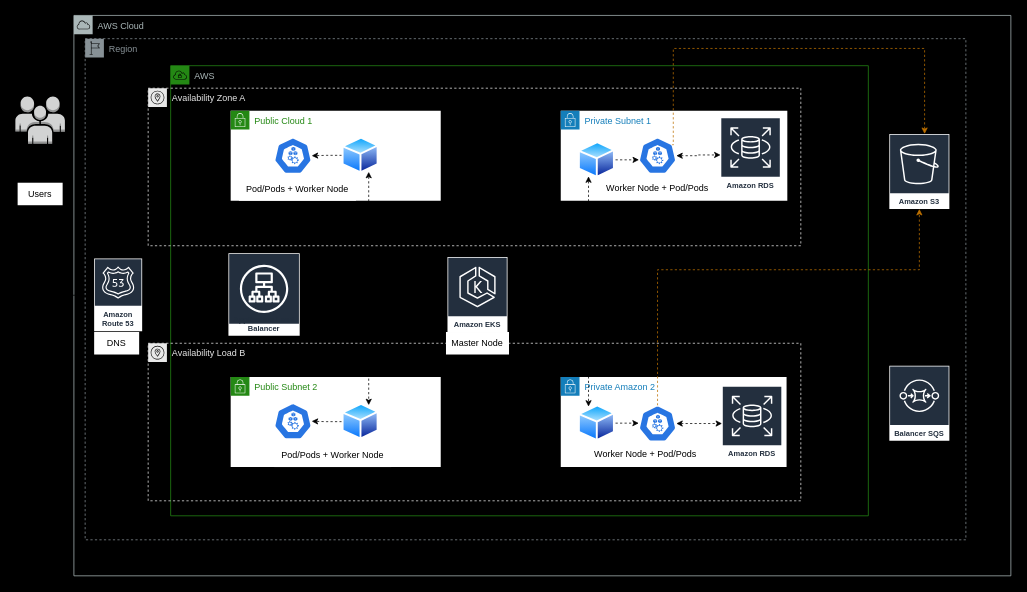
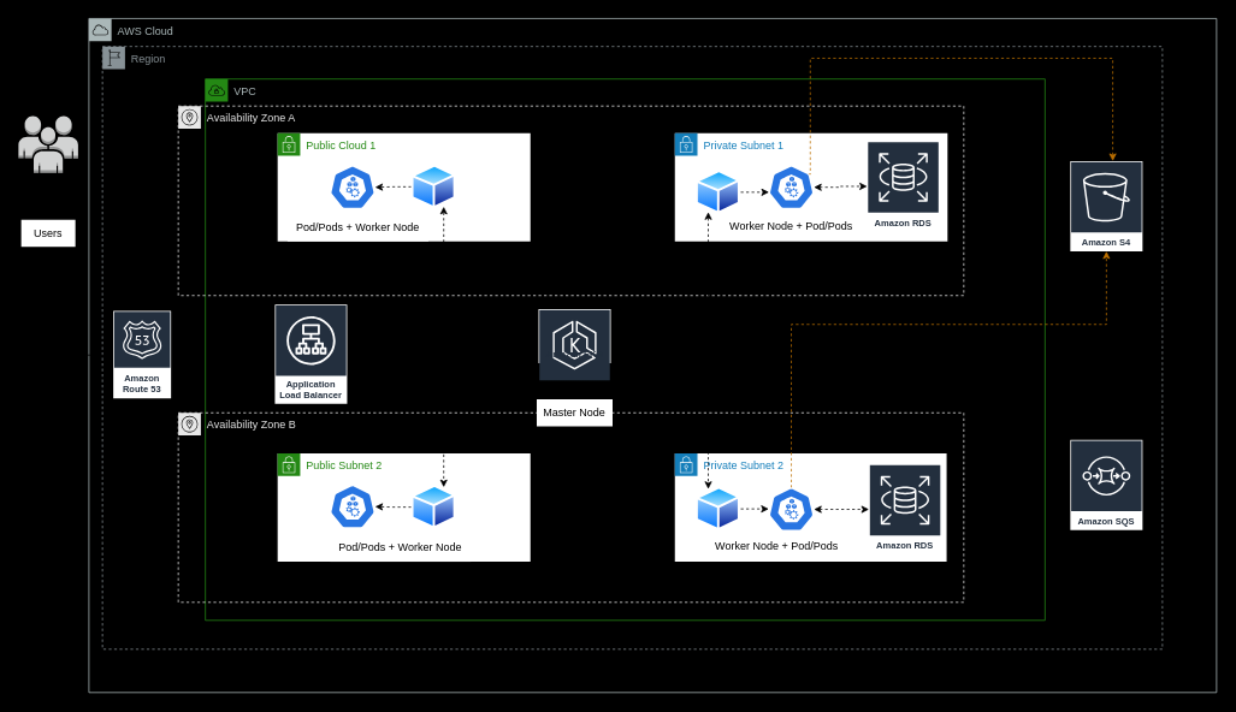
- <mxCell id="4" value="AWS" style="points=[[0,0],[0.25,0],[0.5,0],[0.75,0],[1,0],[1,0.25],[1,0.5],[1,0.75],[1,1],[0.75,1],[0.5,1],[0.25,1],[0,1],[0,0.75],[0,0.5],[0,0.25]];outlineConnect=0;gradientColor=none;html=1;whiteSpace=wrap;fontSize=12;fontStyle=0;shape=mxgraph.aws4.group;grIcon=mxgraph.aws4.group_vpc;strokeColor=#248814;fillColor=none;verticalAlign=top;align=left;spacingLeft=30;fontColor=#AAB7B8;dashed=0;" parent="1" vertex="1"><mxGeometry x="227" y="87" width="930" height="600" as="geometry" /></mxCell>
+ <mxCell id="4" value="VPC" style="points=[[0,0],[0.25,0],[0.5,0],[0.75,0],[1,0],[1,0.25],[1,0.5],[1,0.75],[1,1],[0.75,1],[0.5,1],[0.25,1],[0,1],[0,0.75],[0,0.5],[0,0.25]];outlineConnect=0;gradientColor=none;html=1;whiteSpace=wrap;fontSize=12;fontStyle=0;shape=mxgraph.aws4.group;grIcon=mxgraph.aws4.group_vpc;strokeColor=#248814;fillColor=none;verticalAlign=top;align=left;spacingLeft=30;fontColor=#AAB7B8;dashed=0;" parent="1" vertex="1"><mxGeometry x="227" y="87" width="930" height="600" as="geometry" /></mxCell>
- <mxCell id="18" value="Amazon S3" style="sketch=0;outlineConnect=0;fontColor=#232F3E;gradientColor=none;strokeColor=#ffffff;fillColor=#232F3E;dashed=0;verticalLabelPosition=middle;verticalAlign=bottom;align=center;html=1;whiteSpace=wrap;fontSize=10;fontStyle=1;spacing=3;shape=mxgraph.aws4.productIcon;prIcon=mxgraph.aws4.s3;" vertex="1" parent="1"><mxGeometry x="1185" y="178" width="80" height="100" as="geometry" /></mxCell>
+ <mxCell id="18" value="Amazon S4" style="sketch=0;outlineConnect=0;fontColor=#232F3E;gradientColor=none;strokeColor=#ffffff;fillColor=#232F3E;dashed=0;verticalLabelPosition=middle;verticalAlign=bottom;align=center;html=1;whiteSpace=wrap;fontSize=10;fontStyle=1;spacing=3;shape=mxgraph.aws4.productIcon;prIcon=mxgraph.aws4.s3;" vertex="1" parent="1"><mxGeometry x="1185" y="178" width="80" height="100" as="geometry" /></mxCell>
- <mxCell id="44" value="Application Load Balancer" style="sketch=0;outlineConnect=0;fontColor=#232F3E;gradientColor=none;strokeColor=#ffffff;fillColor=#232F3E;dashed=0;verticalLabelPosition=middle;verticalAlign=bottom;align=center;html=1;whiteSpace=wrap;fontSize=10;fontStyle=1;spacing=3;shape=mxgraph.aws4.productIcon;prIcon=mxgraph.aws4.application_load_balancer;" vertex="1" parent="1"><mxGeometry x="304" y="337" width="95" height="110" as="geometry" /></mxCell>
+ <mxCell id="44" value="Application Load Balancer" style="sketch=0;outlineConnect=0;fontColor=#232F3E;gradientColor=none;strokeColor=#ffffff;fillColor=#232F3E;dashed=0;verticalLabelPosition=middle;verticalAlign=bottom;align=center;html=1;whiteSpace=wrap;fontSize=10;fontStyle=1;spacing=3;shape=mxgraph.aws4.productIcon;prIcon=mxgraph.aws4.application_load_balancer;" vertex="1" parent="1"><mxGeometry x="304" y="337" width="80" height="110" as="geometry" /></mxCell>
- <mxCell id="15" value="Amazon EKS" style="sketch=0;outlineConnect=0;fontColor=#232F3E;gradientColor=none;strokeColor=#ffffff;fillColor=#232F3E;dashed=0;verticalLabelPosition=middle;verticalAlign=bottom;align=center;html=1;whiteSpace=wrap;fontSize=10;fontStyle=1;spacing=3;shape=mxgraph.aws4.productIcon;prIcon=mxgraph.aws4.eks;" parent="1" vertex="1"><mxGeometry x="596" y="342" width="80" height="100" as="geometry" /></mxCell>
+ <mxCell id="15" value="Amazon EKS" style="sketch=0;outlineConnect=0;fontColor=#232F3E;gradientColor=none;strokeColor=#ffffff;fillColor=#232F3E;dashed=0;verticalLabelPosition=middle;verticalAlign=bottom;align=center;html=1;whiteSpace=wrap;fontSize=10;fontStyle=1;spacing=3;shape=mxgraph.aws4.productIcon;prIcon=mxgraph.aws4.eks;" parent="1" vertex="1"><mxGeometry x="596" y="342" width="80" height="60" as="geometry" /></mxCell>
- <mxCell id="45" value="DNS" style="text;html=1;strokeColor=none;fillColor=default;align=center;verticalAlign=middle;whiteSpace=wrap;rounded=0;" vertex="1" parent="1"><mxGeometry x="125" y="442" width="60" height="30" as="geometry" /></mxCell>
- <mxCell id="6" value="Availability Load B" style="sketch=0;outlineConnect=0;gradientColor=none;html=1;whiteSpace=wrap;fontSize=12;fontStyle=0;shape=mxgraph.aws4.group;grIcon=mxgraph.aws4.group_availability_zone;strokeColor=#E8E8E8;fillColor=none;verticalAlign=top;align=left;spacingLeft=30;fontColor=#E8E8E8;dashed=1;" parent="1" vertex="1"><mxGeometry x="197" y="457" width="870" height="210" as="geometry" /></mxCell>
+ <mxCell id="6" value="Availability Zone B" style="sketch=0;outlineConnect=0;gradientColor=none;html=1;whiteSpace=wrap;fontSize=12;fontStyle=0;shape=mxgraph.aws4.group;grIcon=mxgraph.aws4.group_availability_zone;strokeColor=#E8E8E8;fillColor=none;verticalAlign=top;align=left;spacingLeft=30;fontColor=#E8E8E8;dashed=1;" parent="1" vertex="1"><mxGeometry x="197" y="457" width="870" height="210" as="geometry" /></mxCell>
- <mxCell id="10" value="Private Amazon 2" style="points=[[0,0],[0.25,0],[0.5,0],[0.75,0],[1,0],[1,0.25],[1,0.5],[1,0.75],[1,1],[0.75,1],[0.5,1],[0.25,1],[0,1],[0,0.75],[0,0.5],[0,0.25]];outlineConnect=0;gradientColor=none;html=1;whiteSpace=wrap;fontSize=12;fontStyle=0;shape=mxgraph.aws4.group;grIcon=mxgraph.aws4.group_security_group;grStroke=0;strokeColor=#147EBA;fillColor=default;verticalAlign=top;align=left;spacingLeft=30;fontColor=#147EBA;strokeWidth=4;perimeterSpacing=2;shadow=0;dashed=1;dashPattern=1 4;" parent="1" vertex="1"><mxGeometry x="747" y="502" width="301" height="120" as="geometry" /></mxCell>
+ <mxCell id="10" value="Private Subnet 2" style="points=[[0,0],[0.25,0],[0.5,0],[0.75,0],[1,0],[1,0.25],[1,0.5],[1,0.75],[1,1],[0.75,1],[0.5,1],[0.25,1],[0,1],[0,0.75],[0,0.5],[0,0.25]];outlineConnect=0;gradientColor=none;html=1;whiteSpace=wrap;fontSize=12;fontStyle=0;shape=mxgraph.aws4.group;grIcon=mxgraph.aws4.group_security_group;grStroke=0;strokeColor=#147EBA;fillColor=default;verticalAlign=top;align=left;spacingLeft=30;fontColor=#147EBA;strokeWidth=4;perimeterSpacing=2;shadow=0;dashed=1;dashPattern=1 4;" parent="1" vertex="1"><mxGeometry x="747" y="502" width="301" height="120" as="geometry" /></mxCell>
- <mxCell id="19" value="Balancer SQS" style="sketch=0;outlineConnect=0;fontColor=#232F3E;gradientColor=none;strokeColor=#ffffff;fillColor=#232F3E;dashed=0;verticalLabelPosition=middle;verticalAlign=bottom;align=center;html=1;whiteSpace=wrap;fontSize=10;fontStyle=1;spacing=3;shape=mxgraph.aws4.productIcon;prIcon=mxgraph.aws4.sqs;" vertex="1" parent="1"><mxGeometry x="1185" y="487" width="80" height="100" as="geometry" /></mxCell>
+ <mxCell id="19" value="Amazon SQS" style="sketch=0;outlineConnect=0;fontColor=#232F3E;gradientColor=none;strokeColor=#ffffff;fillColor=#232F3E;dashed=0;verticalLabelPosition=middle;verticalAlign=bottom;align=center;html=1;whiteSpace=wrap;fontSize=10;fontStyle=1;spacing=3;shape=mxgraph.aws4.productIcon;prIcon=mxgraph.aws4.sqs;" vertex="1" parent="1"><mxGeometry x="1185" y="487" width="80" height="100" as="geometry" /></mxCell>
